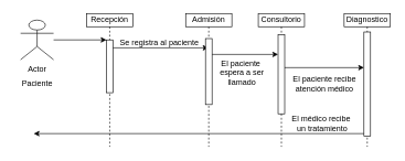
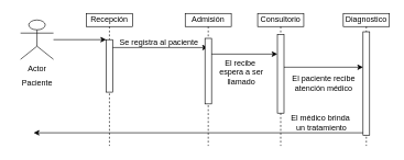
- <mxCell id="14" value="El paciente&amp;nbsp;&lt;br&gt;espera a ser &lt;br&gt;llamado" style="text;html=1;align=center;verticalAlign=middle;resizable=0;points=[];autosize=1;strokeColor=none;fillColor=none;" vertex="1" parent="1"><mxGeometry x="320" y="80" width="90" height="60" as="geometry" /></mxCell>
+ <mxCell id="14" value="El recibe&amp;nbsp;&lt;br&gt;espera a ser &lt;br&gt;llamado" style="text;html=1;align=center;verticalAlign=middle;resizable=0;points=[];autosize=1;strokeColor=none;fillColor=none;" vertex="1" parent="1"><mxGeometry x="320" y="80" width="90" height="60" as="geometry" /></mxCell>
- <mxCell id="19" value="El médico recibe&lt;br&gt;&amp;nbsp;un tratamiento" style="text;html=1;align=center;verticalAlign=middle;resizable=0;points=[];autosize=1;strokeColor=none;fillColor=none;" vertex="1" parent="1"><mxGeometry x="430" y="167" width="110" height="40" as="geometry" /></mxCell>
+ <mxCell id="19" value="El médico brinda&lt;br&gt;&amp;nbsp;un tratamiento" style="text;html=1;align=center;verticalAlign=middle;resizable=0;points=[];autosize=1;strokeColor=none;fillColor=none;" vertex="1" parent="1"><mxGeometry x="430" y="167" width="110" height="40" as="geometry" /></mxCell>
